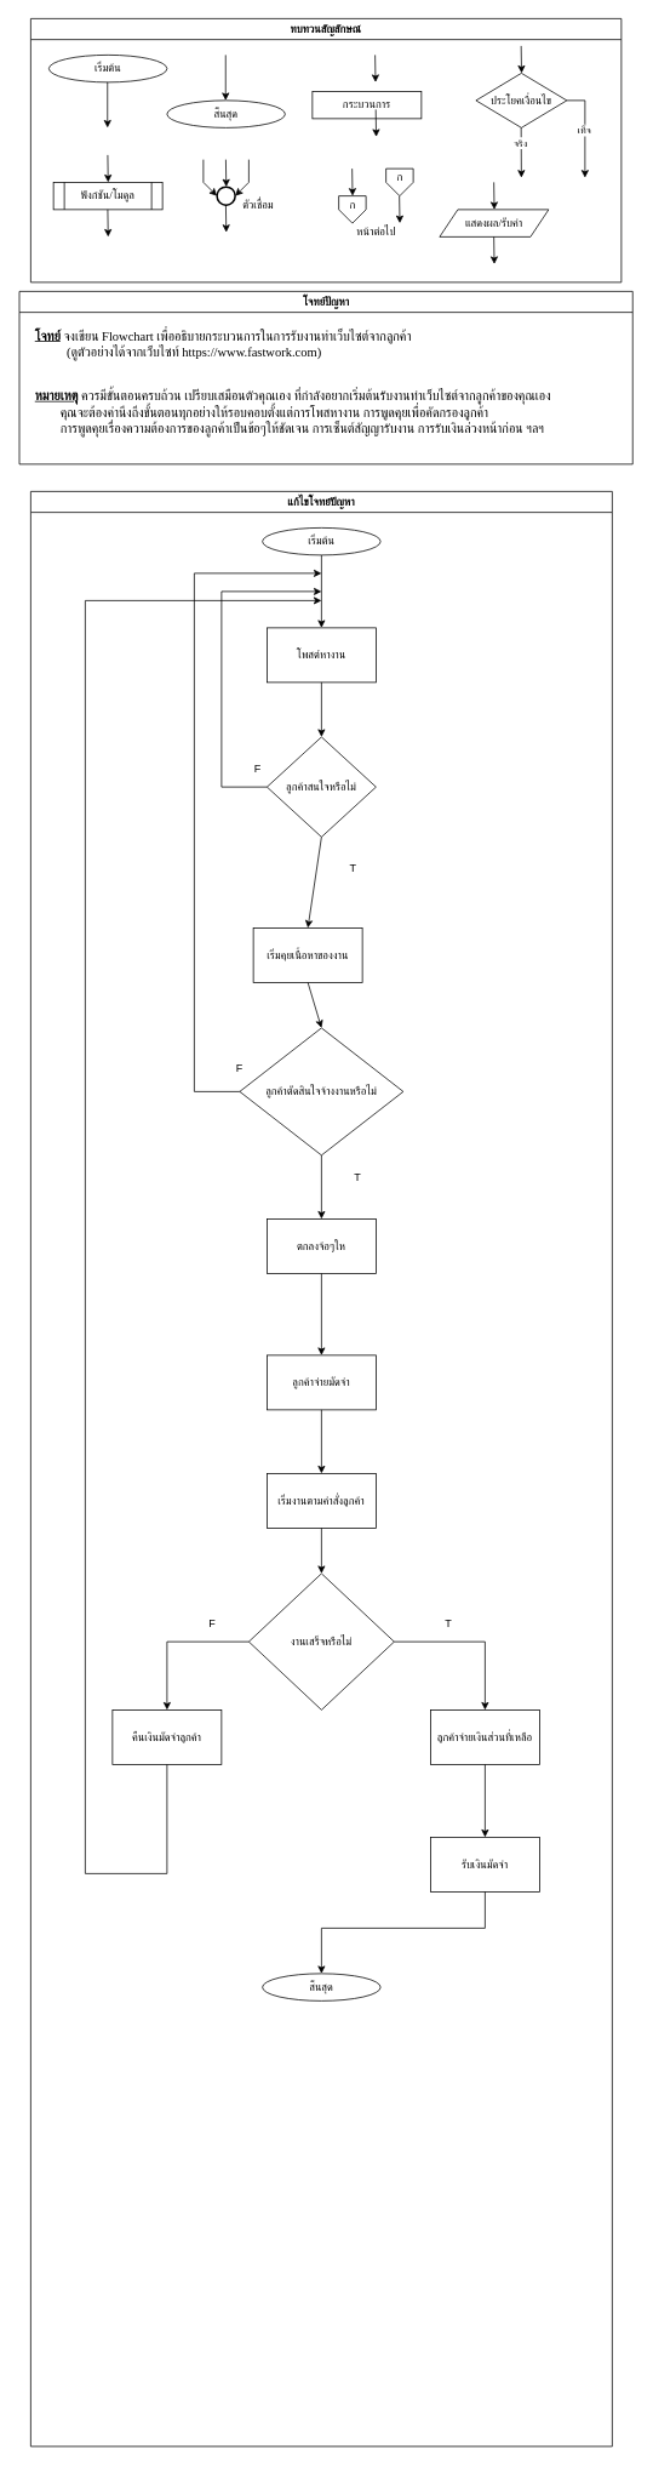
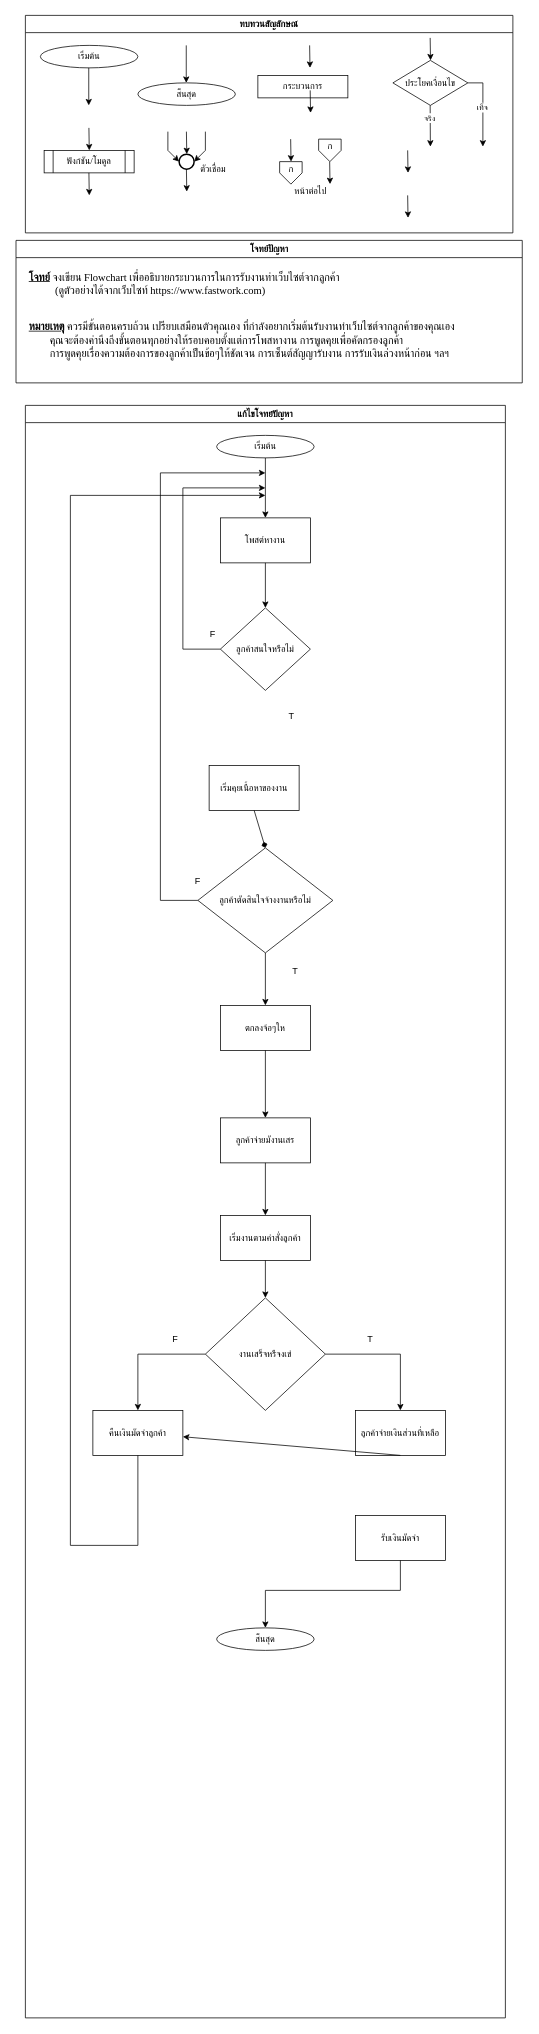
- <mxCell id="32" value="แสดงผล/รับค่า" style="shape=parallelogram;perimeter=parallelogramPerimeter;whiteSpace=wrap;html=1;fixedSize=1;fontFamily=Sarabun;fontSource=https%3A%2F%2Ffonts.googleapis.com%2Fcss%3Ffamily%3DSarabun;" vertex="1" parent="2"><mxGeometry x="450" y="210" width="120" height="30" as="geometry" /></mxCell>
- <mxCell id="44" value="" style="endArrow=classic;html=1;rounded=0;exitX=0.5;exitY=1;exitDx=0;exitDy=0;entryX=0.5;entryY=0;entryDx=0;entryDy=0;" edge="1" parent="35" source="40" target="43"><mxGeometry width="50" height="50" relative="1" as="geometry"><mxPoint x="270" y="470" as="sourcePoint" /><mxPoint x="320" y="420" as="targetPoint" /></mxGeometry></mxCell>
- <mxCell id="47" value="" style="endArrow=classic;html=1;rounded=0;entryX=0.5;entryY=0;entryDx=0;entryDy=0;exitX=0.5;exitY=1;exitDx=0;exitDy=0;" edge="1" parent="35" source="43" target="46"><mxGeometry width="50" height="50" relative="1" as="geometry"><mxPoint x="270" y="670" as="sourcePoint" /><mxPoint x="320" y="620" as="targetPoint" /></mxGeometry></mxCell>
+ <mxCell id="47" value="" style="endArrow=diamond;html=1;rounded=0;entryX=0.5;entryY=0;entryDx=0;entryDy=0;exitX=0.5;exitY=1;exitDx=0;exitDy=0;" edge="1" parent="35" source="43" target="46"><mxGeometry width="50" height="50" relative="1" as="geometry"><mxPoint x="270" y="670" as="sourcePoint" /><mxPoint x="320" y="620" as="targetPoint" /></mxGeometry></mxCell>
- <mxCell id="51" value="ลูกค้าจ่ายมัดจำ" style="rounded=0;whiteSpace=wrap;html=1;" vertex="1" parent="35"><mxGeometry x="260" y="950" width="120" height="60" as="geometry" /></mxCell>
+ <mxCell id="51" value="ลูกค้าจ่ายมังานเสร" style="rounded=0;whiteSpace=wrap;html=1;" vertex="1" parent="35"><mxGeometry x="260" y="950" width="120" height="60" as="geometry" /></mxCell>
- <mxCell id="56" value="งานเสร็จหรือไม่" style="rhombus;whiteSpace=wrap;html=1;" vertex="1" parent="35"><mxGeometry x="240" y="1190" width="160" height="150" as="geometry" /></mxCell>
+ <mxCell id="56" value="งานเสร็จหรืจงเข่" style="rhombus;whiteSpace=wrap;html=1;" vertex="1" parent="35"><mxGeometry x="240" y="1190" width="160" height="150" as="geometry" /></mxCell>
- <mxCell id="64" value="" style="endArrow=classic;html=1;rounded=0;exitX=0.5;exitY=1;exitDx=0;exitDy=0;entryX=0.5;entryY=0;entryDx=0;entryDy=0;" edge="1" parent="35" source="60" target="63"><mxGeometry width="50" height="50" relative="1" as="geometry"><mxPoint x="270" y="1470" as="sourcePoint" /><mxPoint x="320" y="1420" as="targetPoint" /></mxGeometry></mxCell>
+ <mxCell id="64" value="" style="endArrow=classic;html=1;rounded=0;exitX=0.5;exitY=1;exitDx=0;exitDy=0;" edge="1" parent="35" source="60" target="57"><mxGeometry width="50" height="50" relative="1" as="geometry"><mxPoint x="270" y="1470" as="sourcePoint" /><mxPoint x="320" y="1420" as="targetPoint" /></mxGeometry></mxCell>
